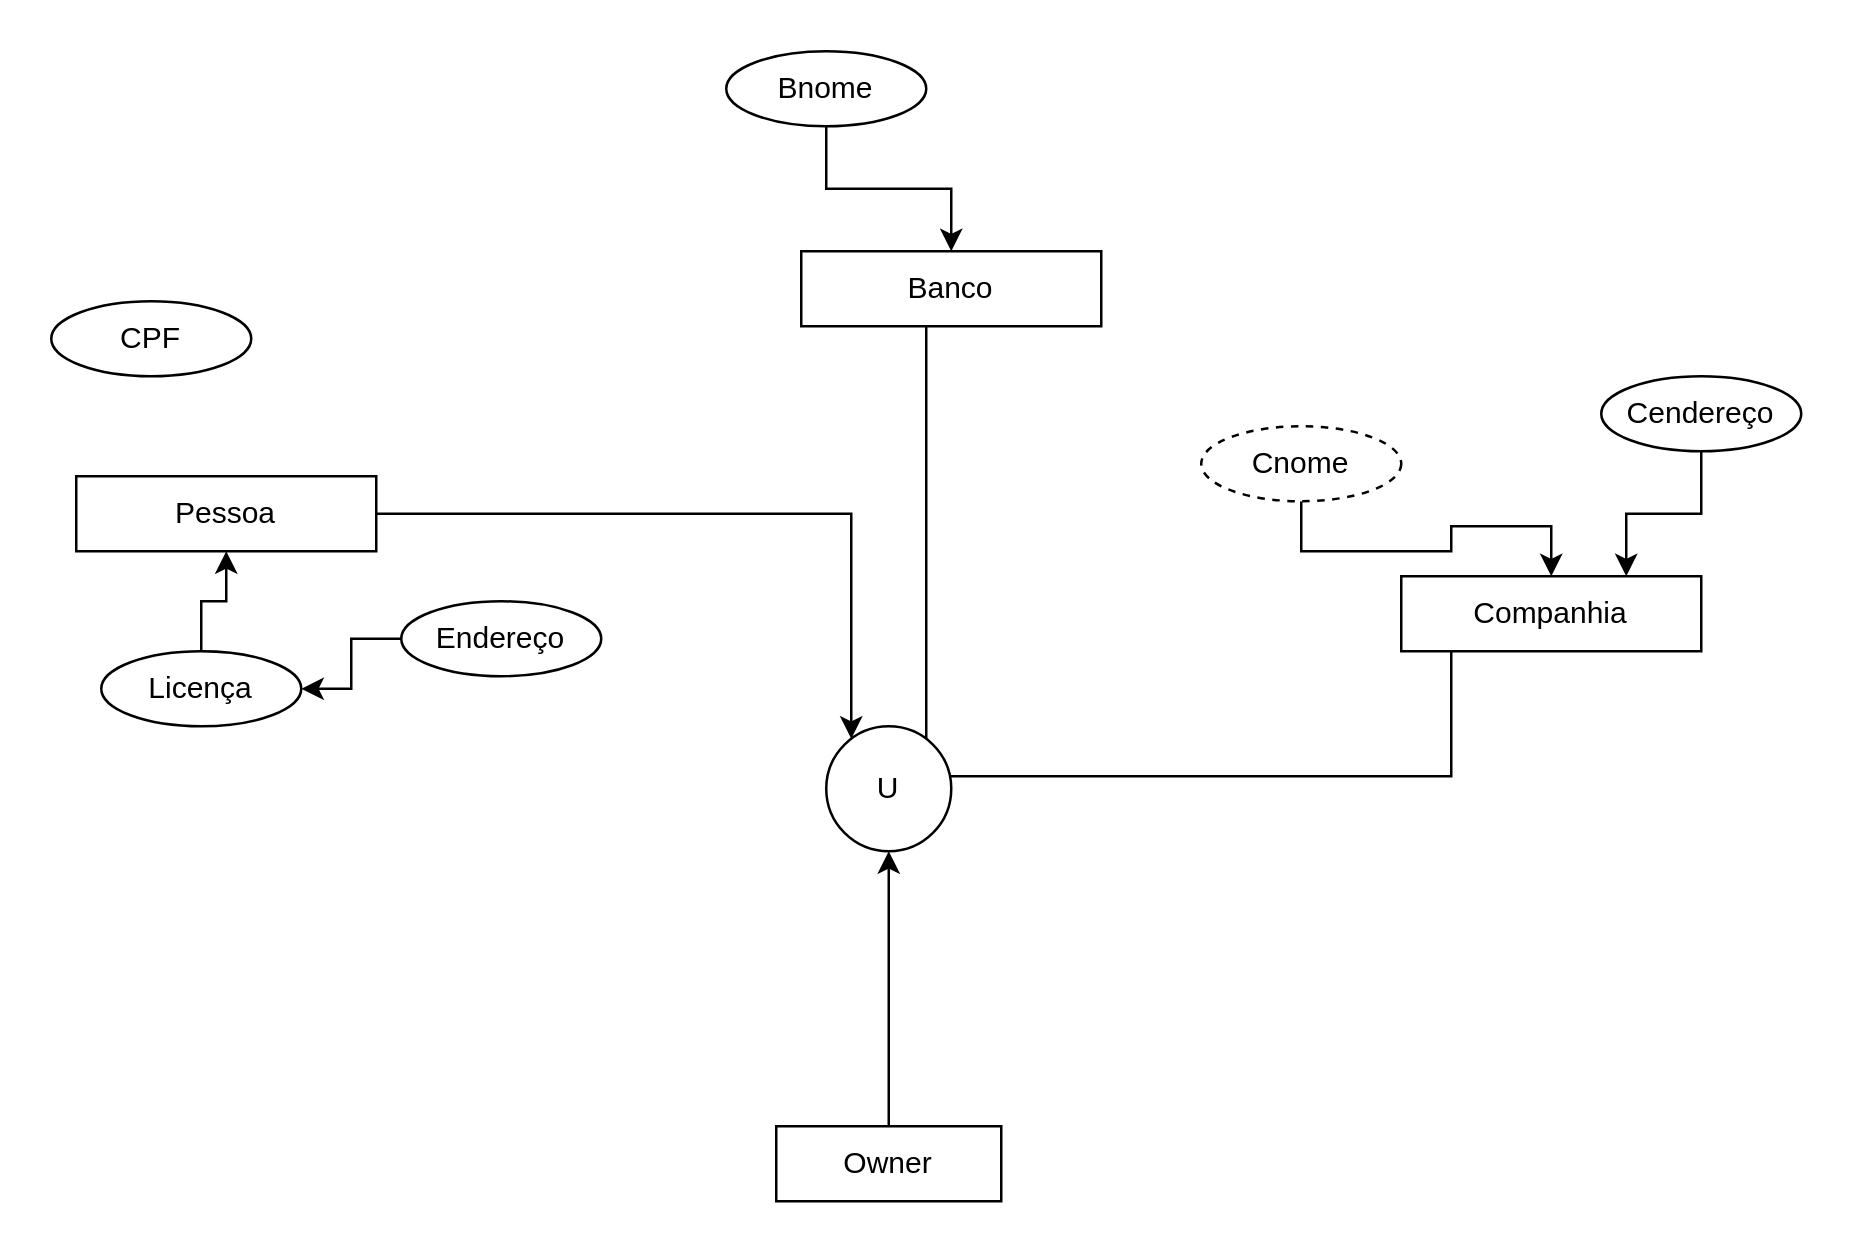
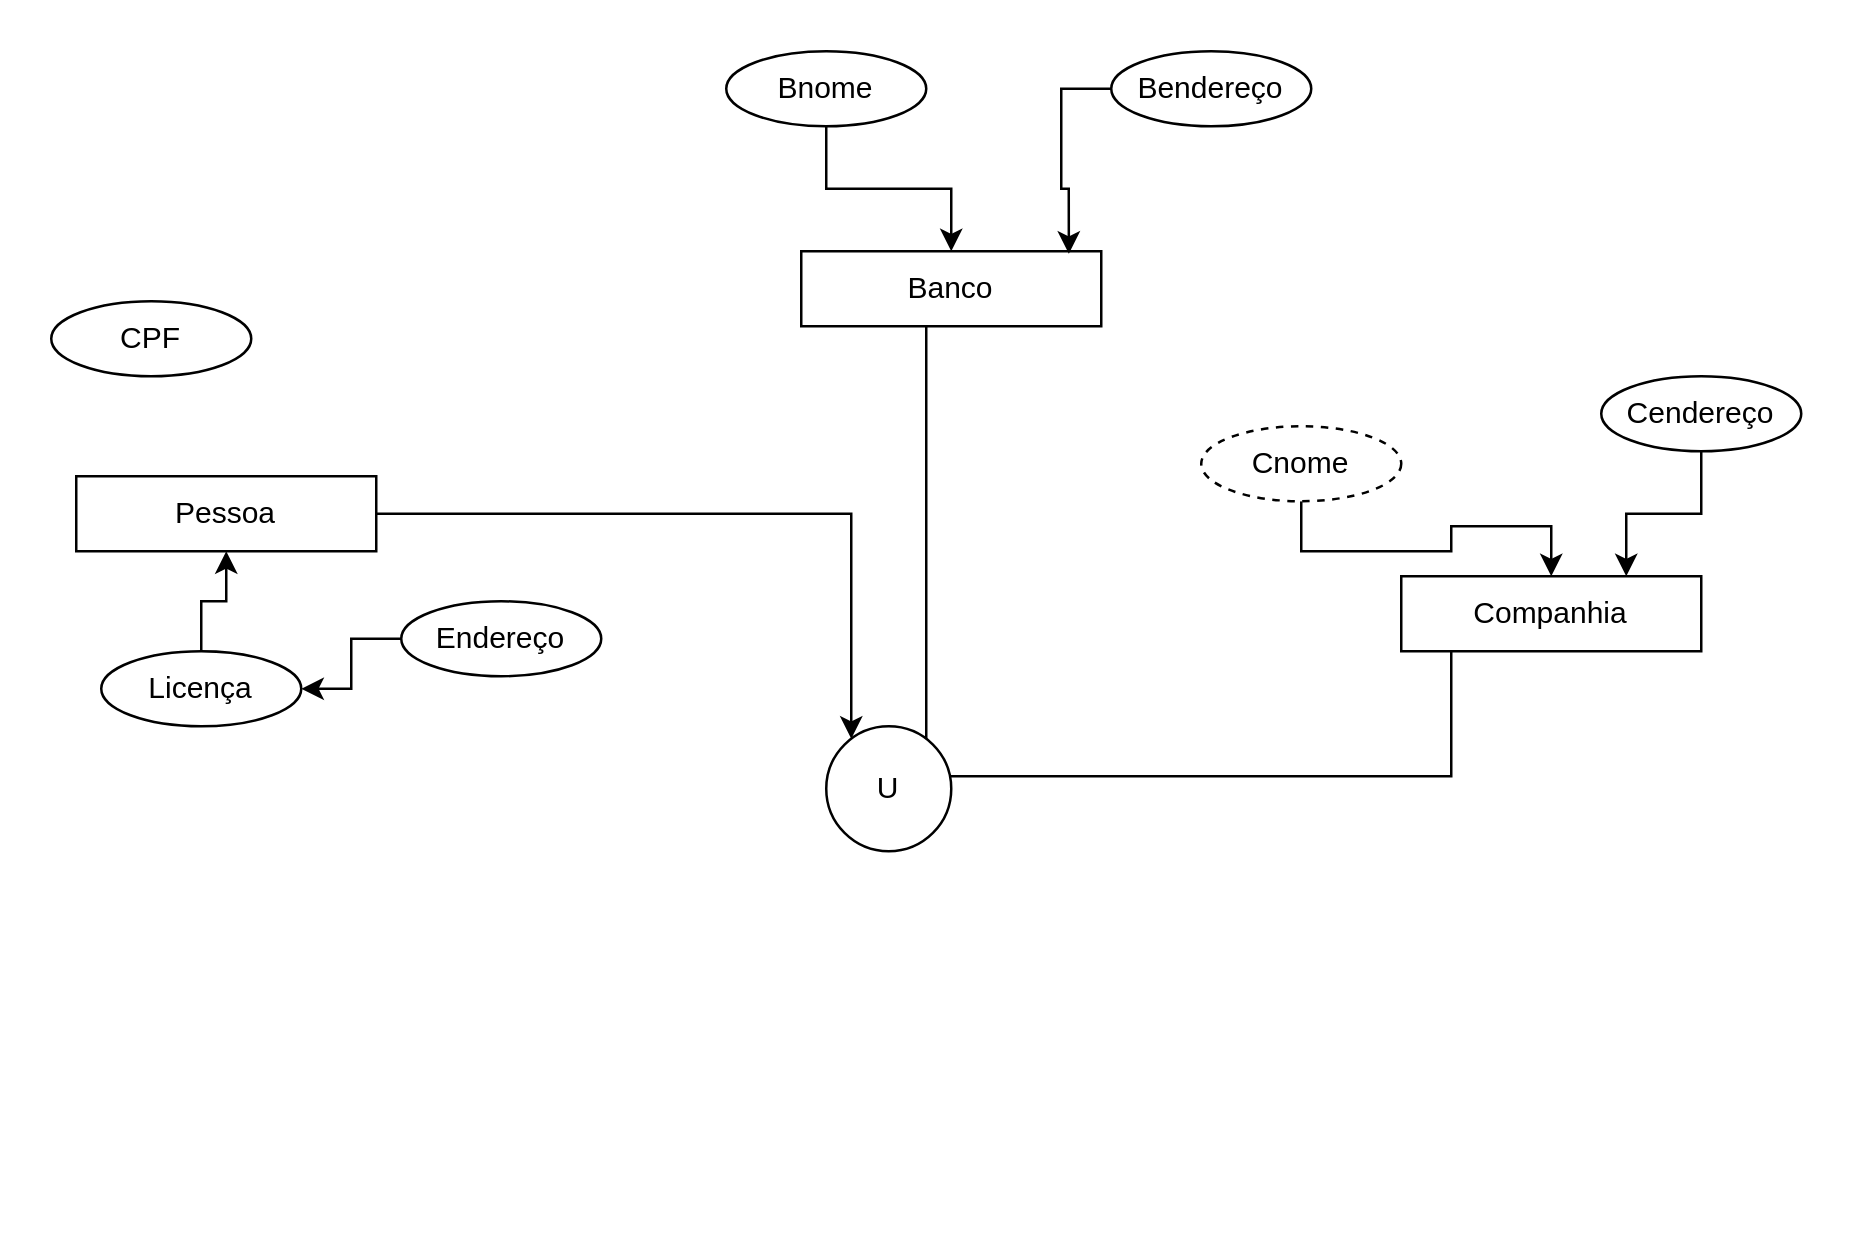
+ <mxCell id="16" value="Bendereço" style="ellipse;whiteSpace=wrap;html=1;" vertex="1" parent="1"><mxGeometry x="444" y="20" width="80" height="30" as="geometry" /></mxCell>
+ <mxCell id="15" style="edgeStyle=orthogonalEdgeStyle;rounded=0;orthogonalLoop=1;jettySize=auto;html=1;entryX=0.892;entryY=0.033;entryDx=0;entryDy=0;entryPerimeter=0;" edge="1" parent="1" source="16" target="5"><mxGeometry relative="1" as="geometry" /></mxCell>
- <mxCell id="22" style="edgeStyle=orthogonalEdgeStyle;rounded=0;orthogonalLoop=1;jettySize=auto;html=1;entryX=0.5;entryY=1;entryDx=0;entryDy=0;" edge="1" parent="1" source="23" target="21"><mxGeometry relative="1" as="geometry" /></mxCell>
- <mxCell id="23" value="Owner" style="rounded=0;whiteSpace=wrap;html=1;" vertex="1" parent="1"><mxGeometry x="310" y="450" width="90" height="30" as="geometry" /></mxCell>
